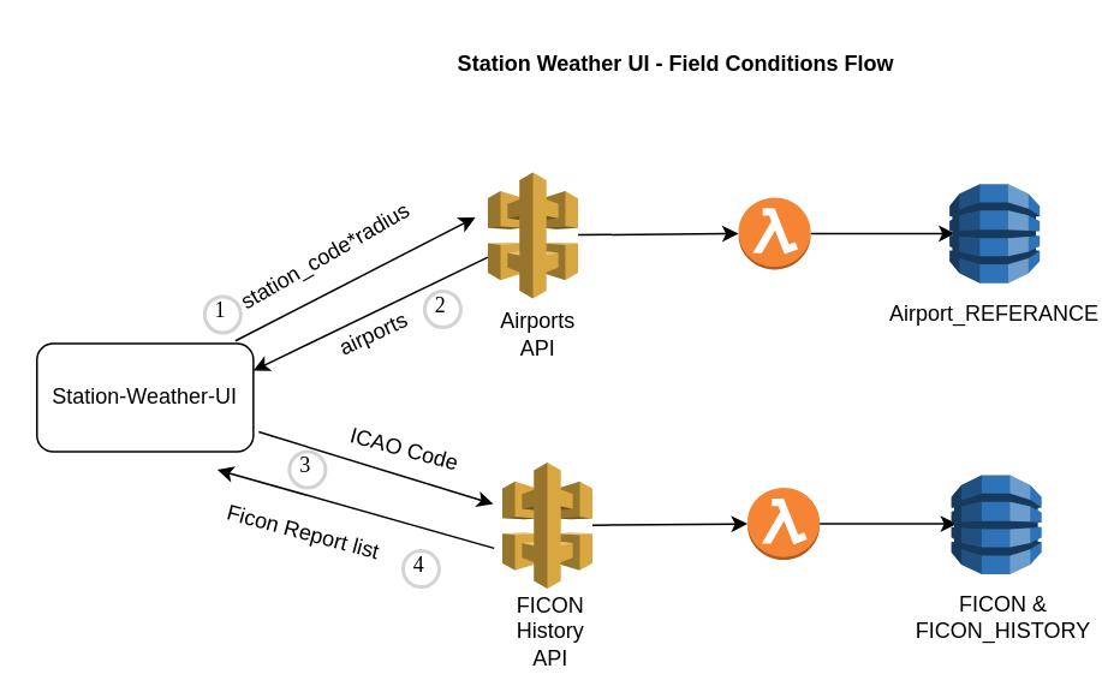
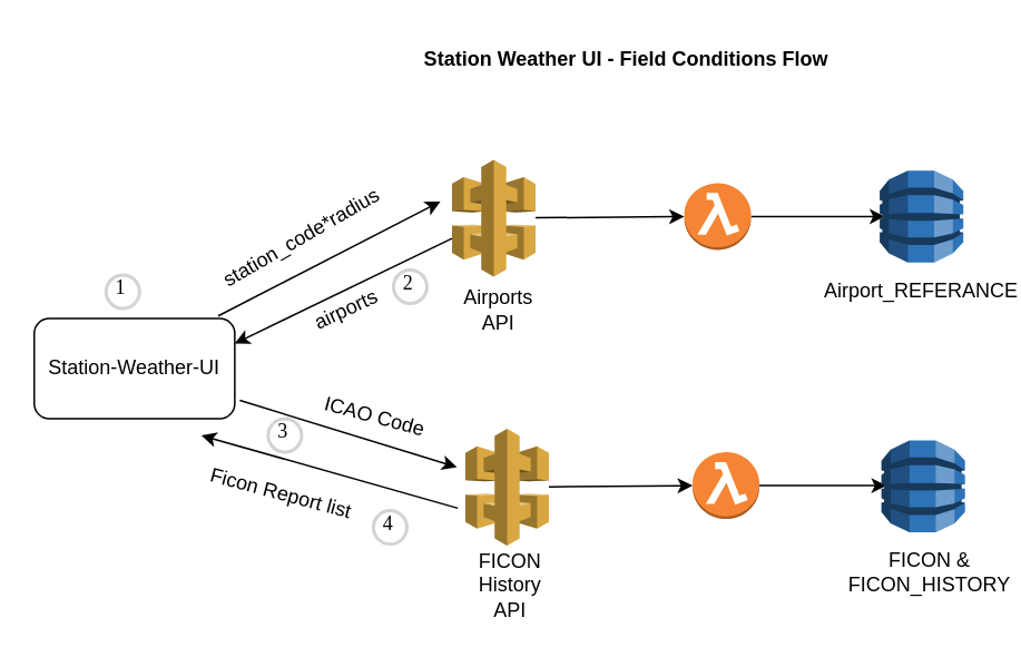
- <mxCell id="16" value="1" style="ellipse;whiteSpace=wrap;html=1;aspect=fixed;strokeWidth=2;fontFamily=Tahoma;spacingBottom=4;spacingRight=2;strokeColor=#d3d3d3;" vertex="1" parent="1"><mxGeometry x="113" y="164" width="20" height="20" as="geometry" /></mxCell>
+ <mxCell id="16" value="1" style="ellipse;whiteSpace=wrap;html=1;aspect=fixed;strokeWidth=2;fontFamily=Tahoma;spacingBottom=4;spacingRight=2;strokeColor=#d3d3d3;" vertex="1" parent="1"><mxGeometry x="63" y="164" width="20" height="20" as="geometry" /></mxCell>
